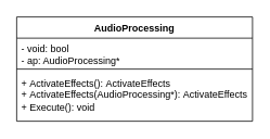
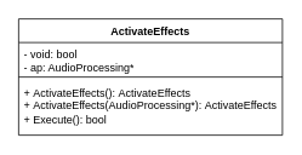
- <mxCell id="2" value="AudioProcessing" style="swimlane;fontStyle=1;align=center;verticalAlign=top;childLayout=stackLayout;horizontal=1;startSize=26;horizontalStack=0;resizeParent=1;resizeParentMax=0;resizeLast=0;collapsible=1;marginBottom=0;whiteSpace=wrap;html=1;" vertex="1" parent="1"><mxGeometry x="20" y="20" width="290" height="128" as="geometry" /></mxCell>
+ <mxCell id="2" value="ActivateEffects" style="swimlane;fontStyle=1;align=center;verticalAlign=top;childLayout=stackLayout;horizontal=1;startSize=26;horizontalStack=0;resizeParent=1;resizeParentMax=0;resizeLast=0;collapsible=1;marginBottom=0;whiteSpace=wrap;html=1;" vertex="1" parent="1"><mxGeometry x="20" y="20" width="290" height="128" as="geometry" /></mxCell>
- <mxCell id="5" value="+&amp;nbsp;ActivateEffects():&amp;nbsp;ActivateEffects&lt;br&gt;+&amp;nbsp;ActivateEffects(AudioProcessing*):&amp;nbsp;ActivateEffects&lt;br&gt;+ Execute(): void" style="text;strokeColor=none;fillColor=none;align=left;verticalAlign=top;spacingLeft=4;spacingRight=4;overflow=hidden;rotatable=0;points=[[0,0.5],[1,0.5]];portConstraint=eastwest;whiteSpace=wrap;html=1;" vertex="1" parent="2"><mxGeometry y="68" width="290" height="60" as="geometry" /></mxCell>
+ <mxCell id="5" value="+&amp;nbsp;ActivateEffects():&amp;nbsp;ActivateEffects&lt;br&gt;+&amp;nbsp;ActivateEffects(AudioProcessing*):&amp;nbsp;ActivateEffects&lt;br&gt;+ Execute(): bool" style="text;strokeColor=none;fillColor=none;align=left;verticalAlign=top;spacingLeft=4;spacingRight=4;overflow=hidden;rotatable=0;points=[[0,0.5],[1,0.5]];portConstraint=eastwest;whiteSpace=wrap;html=1;" vertex="1" parent="2"><mxGeometry y="68" width="290" height="60" as="geometry" /></mxCell>
